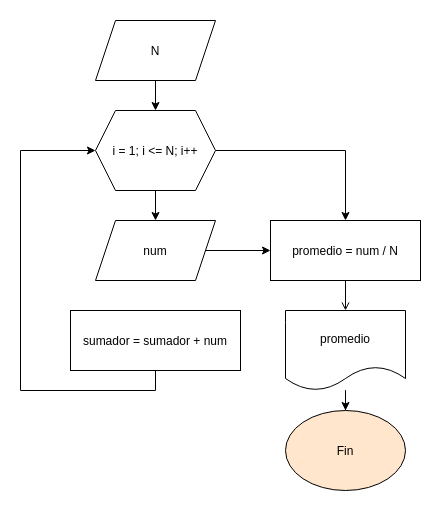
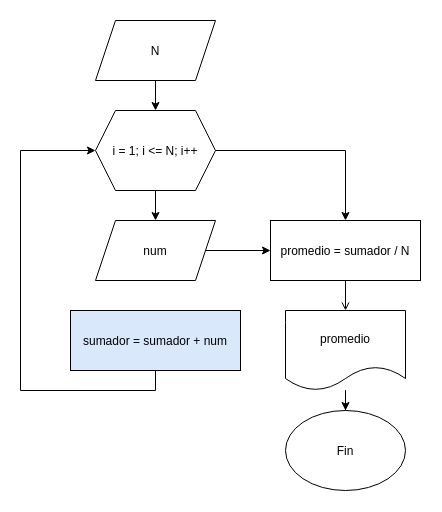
- <mxCell id="12" value="promedio = num / N" style="rounded=0;" vertex="1" parent="1"><mxGeometry x="270" y="220" width="150" height="60" as="geometry" /></mxCell>
+ <mxCell id="12" value="promedio = sumador / N" style="rounded=0;" vertex="1" parent="1"><mxGeometry x="270" y="220" width="150" height="60" as="geometry" /></mxCell>
- <mxCell id="10" value="sumador = sumador + num" style="rounded=0;" vertex="1" parent="1"><mxGeometry x="70" y="310" width="170" height="60" as="geometry" /></mxCell>
+ <mxCell id="10" value="sumador = sumador + num" style="rounded=0;fillColor=#dae8fc;" vertex="1" parent="1"><mxGeometry x="70" y="310" width="170" height="60" as="geometry" /></mxCell>
- <mxCell id="15" value="Fin" style="ellipse;fillColor=#ffe6cc;" vertex="1" parent="1"><mxGeometry x="285" y="410" width="120" height="80" as="geometry" /></mxCell>
+ <mxCell id="15" value="Fin" style="ellipse;" vertex="1" parent="1"><mxGeometry x="285" y="410" width="120" height="80" as="geometry" /></mxCell>
